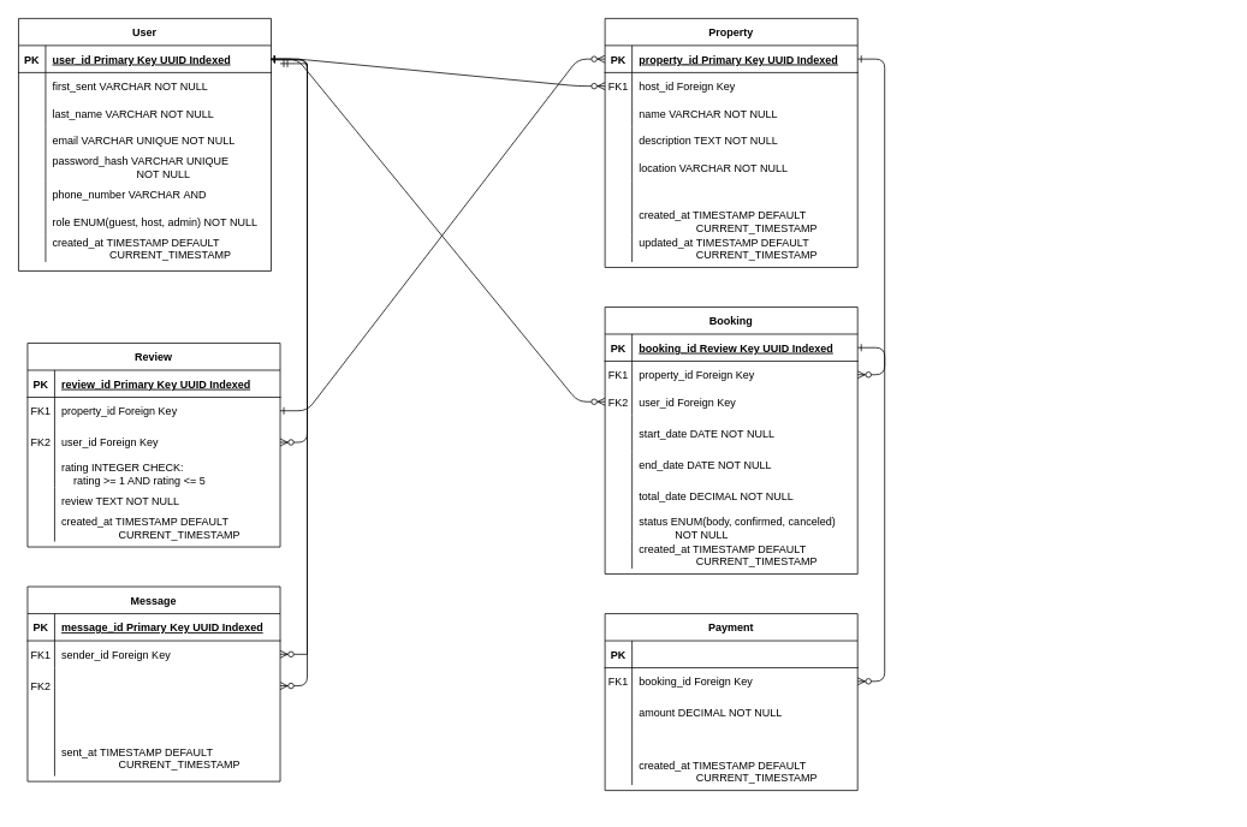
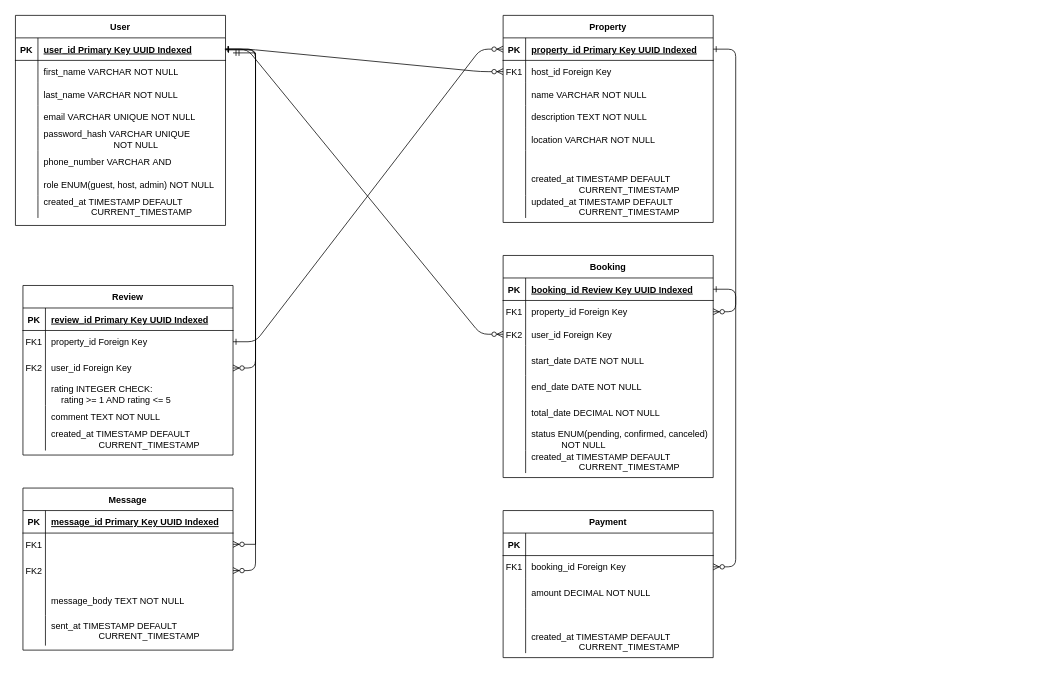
- <mxCell id="10" value="first_sent VARCHAR NOT NULL" style="shape=partialRectangle;overflow=hidden;connectable=0;fillColor=none;top=0;left=0;bottom=0;right=0;align=left;spacingLeft=6;" parent="8" vertex="1"><mxGeometry x="30" width="250" height="30" as="geometry"><mxRectangle width="250" height="30" as="alternateBounds" /></mxGeometry></mxCell>
+ <mxCell id="10" value="first_name VARCHAR NOT NULL" style="shape=partialRectangle;overflow=hidden;connectable=0;fillColor=none;top=0;left=0;bottom=0;right=0;align=left;spacingLeft=6;" parent="8" vertex="1"><mxGeometry x="30" width="250" height="30" as="geometry"><mxRectangle width="250" height="30" as="alternateBounds" /></mxGeometry></mxCell>
- <mxCell id="94" value="review TEXT NOT NULL" style="shape=partialRectangle;overflow=hidden;connectable=0;fillColor=none;top=0;left=0;bottom=0;right=0;align=left;spacingLeft=6;" vertex="1" parent="92"><mxGeometry x="30" width="250" height="30" as="geometry"><mxRectangle width="250" height="30" as="alternateBounds" /></mxGeometry></mxCell>
+ <mxCell id="94" value="comment TEXT NOT NULL" style="shape=partialRectangle;overflow=hidden;connectable=0;fillColor=none;top=0;left=0;bottom=0;right=0;align=left;spacingLeft=6;" vertex="1" parent="92"><mxGeometry x="30" width="250" height="30" as="geometry"><mxRectangle width="250" height="30" as="alternateBounds" /></mxGeometry></mxCell>
- <mxCell id="74" value="status ENUM(body, confirmed, canceled)&#10;            NOT NULL&#10;" style="shape=partialRectangle;overflow=hidden;connectable=0;fillColor=none;top=0;left=0;bottom=0;right=0;align=left;spacingLeft=6;" vertex="1" parent="72"><mxGeometry x="30" width="250" height="30" as="geometry"><mxRectangle width="250" height="30" as="alternateBounds" /></mxGeometry></mxCell>
+ <mxCell id="74" value="status ENUM(pending, confirmed, canceled)&#10;            NOT NULL&#10;" style="shape=partialRectangle;overflow=hidden;connectable=0;fillColor=none;top=0;left=0;bottom=0;right=0;align=left;spacingLeft=6;" vertex="1" parent="72"><mxGeometry x="30" width="250" height="30" as="geometry"><mxRectangle width="250" height="30" as="alternateBounds" /></mxGeometry></mxCell>
- <mxCell id="121" value="sender_id Foreign Key" style="shape=partialRectangle;overflow=hidden;connectable=0;fillColor=none;top=0;left=0;bottom=0;right=0;align=left;spacingLeft=6;" vertex="1" parent="119"><mxGeometry x="30" width="250" height="30" as="geometry"><mxRectangle width="250" height="30" as="alternateBounds" /></mxGeometry></mxCell>
+ <mxCell id="126" value="message_body TEXT NOT NULL" style="shape=partialRectangle;overflow=hidden;connectable=0;fillColor=none;top=0;left=0;bottom=0;right=0;align=left;spacingLeft=6;" vertex="1" parent="124"><mxGeometry x="30" width="250" height="40" as="geometry"><mxRectangle width="250" height="40" as="alternateBounds" /></mxGeometry></mxCell>
